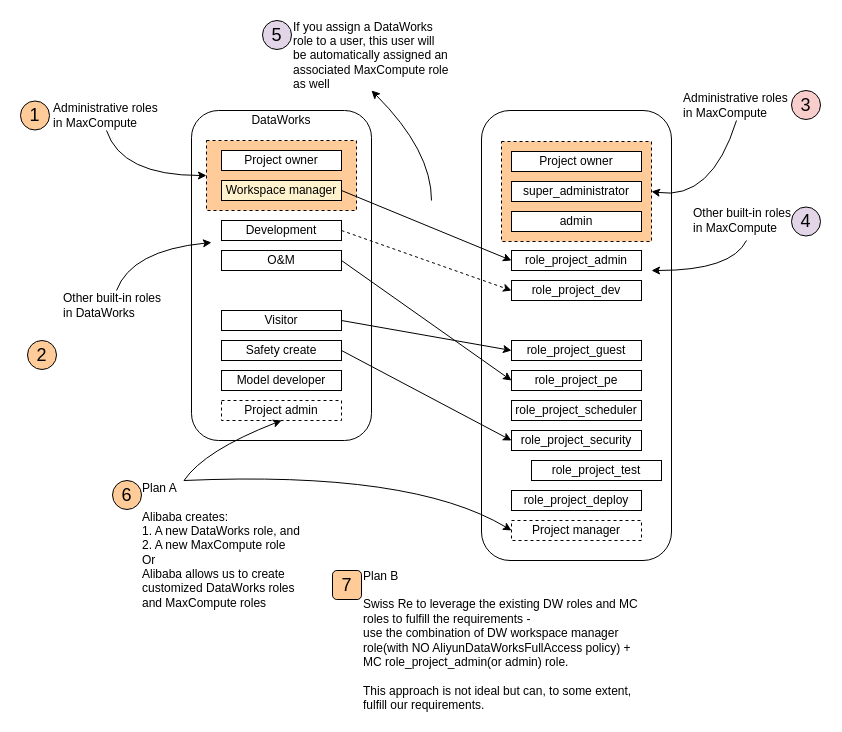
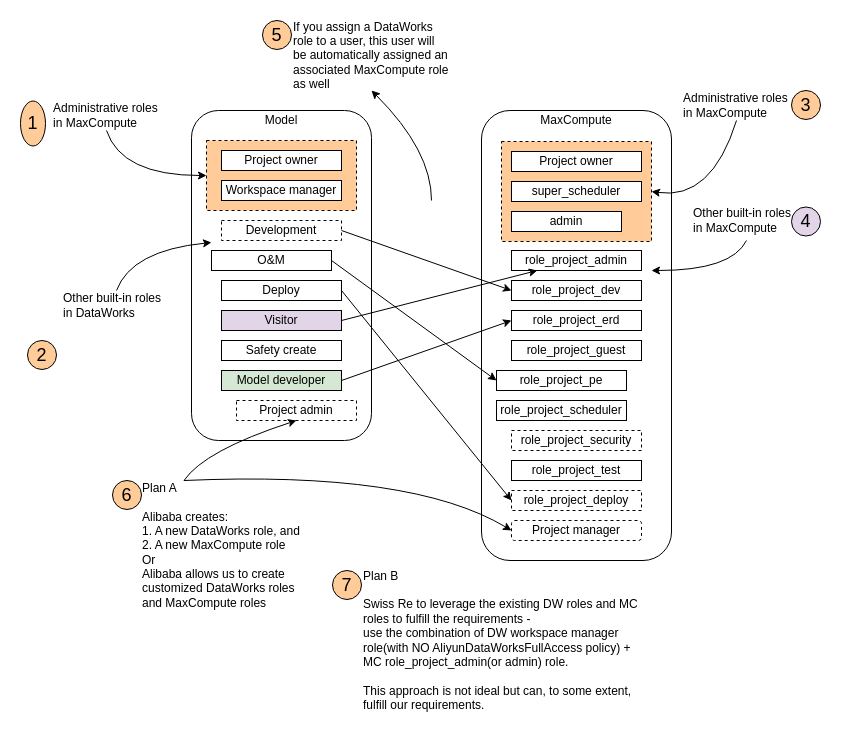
- <mxCell id="51" value="&lt;font style=&quot;font-size: 18px&quot;&gt;5&lt;/font&gt;" style="ellipse;whiteSpace=wrap;html=1;aspect=fixed;fillColor=#e1d5e7;" vertex="1" parent="1"><mxGeometry x="262" y="20" width="29" height="29" as="geometry" /></mxCell>
+ <mxCell id="51" value="&lt;font style=&quot;font-size: 18px&quot;&gt;5&lt;/font&gt;" style="ellipse;whiteSpace=wrap;html=1;aspect=fixed;fillColor=#FFCC99;" vertex="1" parent="1"><mxGeometry x="262" y="20" width="29" height="29" as="geometry" /></mxCell>
- <mxCell id="53" value="&lt;font style=&quot;font-size: 18px&quot;&gt;3&lt;/font&gt;" style="ellipse;whiteSpace=wrap;html=1;aspect=fixed;fillColor=#f8cecc;" vertex="1" parent="1"><mxGeometry x="791" width="29" height="29" as="geometry" y="90" /></mxCell>
+ <mxCell id="53" value="&lt;font style=&quot;font-size: 18px&quot;&gt;3&lt;/font&gt;" style="ellipse;whiteSpace=wrap;html=1;aspect=fixed;fillColor=#FFCC99;" vertex="1" parent="1"><mxGeometry x="791" width="29" height="29" as="geometry" y="90" /></mxCell>
- <mxCell id="55" value="&lt;font style=&quot;font-size: 18px&quot;&gt;1&lt;/font&gt;" style="ellipse;whiteSpace=wrap;html=1;aspect=fixed;fillColor=#FFCC99;" vertex="1" parent="1"><mxGeometry x="20" y="100.5" width="29" height="29" as="geometry" /></mxCell>
+ <mxCell id="55" value="&lt;font style=&quot;font-size: 18px&quot;&gt;1&lt;/font&gt;" style="ellipse;whiteSpace=wrap;html=1;aspect=fixed;fillColor=#FFCC99;" vertex="1" parent="1"><mxGeometry x="20" y="100.5" width="25" height="45" as="geometry" /></mxCell>
- <mxCell id="12" value="DataWorks" style="text;html=1;strokeColor=none;fillColor=none;align=center;verticalAlign=middle;whiteSpace=wrap;rounded=0;" parent="1" vertex="1"><mxGeometry x="251" y="110" width="60" height="20" as="geometry" /></mxCell>
+ <mxCell id="12" value="Model" style="text;html=1;strokeColor=none;fillColor=none;align=center;verticalAlign=middle;whiteSpace=wrap;rounded=0;" parent="1" vertex="1"><mxGeometry x="251" y="110" width="60" height="20" as="geometry" /></mxCell>
+ <mxCell id="24" value="MaxCompute" style="text;html=1;strokeColor=none;fillColor=none;align=center;verticalAlign=middle;whiteSpace=wrap;rounded=0;" parent="1" vertex="1"><mxGeometry x="541" y="110" width="70" height="20" as="geometry" /></mxCell>
- <mxCell id="7" value="Workspace manager" style="rounded=0;whiteSpace=wrap;html=1;fillColor=#fff2cc;" parent="1" vertex="1"><mxGeometry x="221" y="180" width="120" height="20" as="geometry" /></mxCell>
+ <mxCell id="7" value="Workspace manager" style="rounded=0;whiteSpace=wrap;html=1;" parent="1" vertex="1"><mxGeometry x="221" y="180" width="120" height="20" as="geometry" /></mxCell>
- <mxCell id="22" value="super_administrator" style="rounded=0;whiteSpace=wrap;html=1;" parent="1" vertex="1"><mxGeometry x="511" y="181" width="130" height="20" as="geometry" /></mxCell>
+ <mxCell id="22" value="super_scheduler" style="rounded=0;whiteSpace=wrap;html=1;" parent="1" vertex="1"><mxGeometry x="511" y="181" width="130" height="20" as="geometry" /></mxCell>
- <mxCell id="13" value="admin" style="rounded=0;whiteSpace=wrap;html=1;" parent="1" vertex="1"><mxGeometry x="511" y="211" width="130" height="20" as="geometry" /></mxCell>
+ <mxCell id="13" value="admin" style="rounded=0;whiteSpace=wrap;html=1;" parent="1" vertex="1"><mxGeometry x="511" y="211" width="110" height="20" as="geometry" /></mxCell>
- <mxCell id="32" value="" style="endArrow=classic;html=1;exitX=1;exitY=0.5;exitDx=0;exitDy=0;entryX=0;entryY=0.5;entryDx=0;entryDy=0;" parent="1" source="7" target="14" edge="1"><mxGeometry width="50" height="50" relative="1" as="geometry"><mxPoint x="321" y="520" as="sourcePoint" /><mxPoint x="371" y="470" as="targetPoint" /></mxGeometry></mxCell>
- <mxCell id="8" value="Development" style="rounded=0;whiteSpace=wrap;html=1;" parent="1" vertex="1"><mxGeometry x="221" y="220" width="120" height="20" as="geometry" /></mxCell>
+ <mxCell id="8" value="Development" style="rounded=0;whiteSpace=wrap;html=1;dashed=1;" parent="1" vertex="1"><mxGeometry x="221" y="220" width="120" height="20" as="geometry" /></mxCell>
- <mxCell id="31" value="" style="endArrow=classic;html=1;exitX=1;exitY=0.5;exitDx=0;exitDy=0;entryX=0;entryY=0.5;entryDx=0;entryDy=0;dashed=1;" parent="1" source="8" target="16" edge="1"><mxGeometry width="50" height="50" relative="1" as="geometry"><mxPoint x="321" y="530" as="sourcePoint" /><mxPoint x="371" y="480" as="targetPoint" /></mxGeometry></mxCell>
+ <mxCell id="31" value="" style="endArrow=classic;html=1;exitX=1;exitY=0.5;exitDx=0;exitDy=0;entryX=0;entryY=0.5;entryDx=0;entryDy=0;" parent="1" source="8" target="16" edge="1"><mxGeometry width="50" height="50" relative="1" as="geometry"><mxPoint x="321" y="530" as="sourcePoint" /><mxPoint x="371" y="480" as="targetPoint" /></mxGeometry></mxCell>
- <mxCell id="11" value="O&amp;amp;M" style="rounded=0;whiteSpace=wrap;html=1;" parent="1" vertex="1"><mxGeometry x="221" y="250" width="120" height="20" as="geometry" /></mxCell>
+ <mxCell id="11" value="O&amp;amp;M" style="rounded=0;whiteSpace=wrap;html=1;" parent="1" vertex="1"><mxGeometry x="211" y="250" width="120" height="20" as="geometry" /></mxCell>
+ <mxCell id="10" value="Deploy" style="rounded=0;whiteSpace=wrap;html=1;" parent="1" vertex="1"><mxGeometry x="221" y="280" width="120" height="20" as="geometry" /></mxCell>
- <mxCell id="9" value="Visitor" style="rounded=0;whiteSpace=wrap;html=1;" parent="1" vertex="1"><mxGeometry x="221" y="310" width="120" height="20" as="geometry" /></mxCell>
+ <mxCell id="9" value="Visitor" style="rounded=0;whiteSpace=wrap;html=1;fillColor=#e1d5e7;" parent="1" vertex="1"><mxGeometry x="221" y="310" width="120" height="20" as="geometry" /></mxCell>
+ <mxCell id="17" value="role_project_erd" style="rounded=0;whiteSpace=wrap;html=1;" parent="1" vertex="1"><mxGeometry x="511" y="310" width="130" height="20" as="geometry" /></mxCell>
- <mxCell id="28" value="" style="endArrow=classic;html=1;exitX=1;exitY=0.5;exitDx=0;exitDy=0;entryX=0;entryY=0.5;entryDx=0;entryDy=0;" parent="1" source="9" target="18" edge="1"><mxGeometry width="50" height="50" relative="1" as="geometry"><mxPoint x="321" y="500" as="sourcePoint" /><mxPoint x="371" y="450" as="targetPoint" /></mxGeometry></mxCell>
+ <mxCell id="28" value="" style="endArrow=classic;html=1;exitX=1;exitY=0.5;exitDx=0;exitDy=0;" parent="1" source="9" target="14" edge="1"><mxGeometry width="50" height="50" relative="1" as="geometry"><mxPoint x="321" y="500" as="sourcePoint" /><mxPoint x="371" y="450" as="targetPoint" /></mxGeometry></mxCell>
+ <mxCell id="33" value="" style="endArrow=classic;html=1;exitX=1;exitY=0.5;exitDx=0;exitDy=0;entryX=0;entryY=0.5;entryDx=0;entryDy=0;" parent="1" source="26" target="17" edge="1"><mxGeometry width="50" height="50" relative="1" as="geometry"><mxPoint x="311" y="500" as="sourcePoint" /><mxPoint x="361" y="450" as="targetPoint" /></mxGeometry></mxCell>
- <mxCell id="27" value="" style="endArrow=classic;html=1;exitX=1;exitY=0.5;exitDx=0;exitDy=0;entryX=0;entryY=0.5;entryDx=0;entryDy=0;" parent="1" source="25" target="21" edge="1"><mxGeometry width="50" height="50" relative="1" as="geometry"><mxPoint x="621" y="330" as="sourcePoint" /><mxPoint x="671" y="280" as="targetPoint" /></mxGeometry></mxCell>
- <mxCell id="26" value="Model developer" style="rounded=0;whiteSpace=wrap;html=1;" parent="1" vertex="1"><mxGeometry x="221" y="370" width="120" height="20" as="geometry" /></mxCell>
+ <mxCell id="26" value="Model developer" style="rounded=0;whiteSpace=wrap;html=1;fillColor=#d5e8d4;" parent="1" vertex="1"><mxGeometry x="221" y="370" width="120" height="20" as="geometry" /></mxCell>
- <mxCell id="20" value="role_project_pe" style="rounded=0;whiteSpace=wrap;html=1;" parent="1" vertex="1"><mxGeometry x="511" y="370" width="130" height="20" as="geometry" /></mxCell>
+ <mxCell id="20" value="role_project_pe" style="rounded=0;whiteSpace=wrap;html=1;" parent="1" vertex="1"><mxGeometry x="496" y="370" width="130" height="20" as="geometry" /></mxCell>
+ <mxCell id="29" value="" style="endArrow=classic;html=1;exitX=1;exitY=0.5;exitDx=0;exitDy=0;entryX=0;entryY=0.5;entryDx=0;entryDy=0;" parent="1" source="10" target="15" edge="1"><mxGeometry width="50" height="50" relative="1" as="geometry"><mxPoint x="351" y="510" as="sourcePoint" /><mxPoint x="401" y="460" as="targetPoint" /></mxGeometry></mxCell>
- <mxCell id="45" value="Project admin" style="rounded=0;whiteSpace=wrap;html=1;dashed=1;" vertex="1" parent="1"><mxGeometry x="221" y="400" width="120" height="20" as="geometry" /></mxCell>
+ <mxCell id="45" value="Project admin" style="rounded=0;whiteSpace=wrap;html=1;dashed=1;" vertex="1" parent="1"><mxGeometry x="236" y="400" width="120" height="20" as="geometry" /></mxCell>
- <mxCell id="19" value="role_project_scheduler" style="rounded=0;whiteSpace=wrap;html=1;" parent="1" vertex="1"><mxGeometry x="511" y="400" width="130" height="20" as="geometry" /></mxCell>
+ <mxCell id="19" value="role_project_scheduler" style="rounded=0;whiteSpace=wrap;html=1;" parent="1" vertex="1"><mxGeometry x="496" y="400" width="130" height="20" as="geometry" /></mxCell>
- <mxCell id="21" value="role_project_security" style="rounded=0;whiteSpace=wrap;html=1;" parent="1" vertex="1"><mxGeometry x="511" y="430" width="130" height="20" as="geometry" /></mxCell>
+ <mxCell id="21" value="role_project_security" style="rounded=0;whiteSpace=wrap;html=1;dashed=1;" parent="1" vertex="1"><mxGeometry x="511" y="430" width="130" height="20" as="geometry" /></mxCell>
- <mxCell id="23" value="role_project_test" style="rounded=0;whiteSpace=wrap;html=1;" parent="1" vertex="1"><mxGeometry x="531" y="460" width="130" height="20" as="geometry" /></mxCell>
+ <mxCell id="23" value="role_project_test" style="rounded=0;whiteSpace=wrap;html=1;" parent="1" vertex="1"><mxGeometry x="511" y="460" width="130" height="20" as="geometry" /></mxCell>
- <mxCell id="15" value="role_project_deploy" style="rounded=0;whiteSpace=wrap;html=1;" parent="1" vertex="1"><mxGeometry x="511" y="490" width="130" height="20" as="geometry" /></mxCell>
+ <mxCell id="15" value="role_project_deploy" style="rounded=0;whiteSpace=wrap;html=1;dashed=1;" parent="1" vertex="1"><mxGeometry x="511" y="490" width="130" height="20" as="geometry" /></mxCell>
- <mxCell id="46" value="Project manager" style="rounded=0;whiteSpace=wrap;html=1;dashed=1;" vertex="1" parent="1"><mxGeometry x="511" y="520" width="130" height="20" as="geometry" /></mxCell>
+ <mxCell id="46" value="Project manager" style="whiteSpace=wrap;html=1;dashed=1;rounded=1;" vertex="1" parent="1"><mxGeometry x="511" y="520" width="130" height="20" as="geometry" /></mxCell>
- <mxCell id="57" value="&lt;font style=&quot;font-size: 18px&quot;&gt;7&lt;/font&gt;" style="whiteSpace=wrap;html=1;aspect=fixed;fillColor=#FFCC99;rounded=1;" vertex="1" parent="1"><mxGeometry x="332" y="570" width="29" height="29" as="geometry" /></mxCell>
+ <mxCell id="57" value="&lt;font style=&quot;font-size: 18px&quot;&gt;7&lt;/font&gt;" style="ellipse;whiteSpace=wrap;html=1;aspect=fixed;fillColor=#FFCC99;" vertex="1" parent="1"><mxGeometry x="332" y="570" width="29" height="29" as="geometry" /></mxCell>
